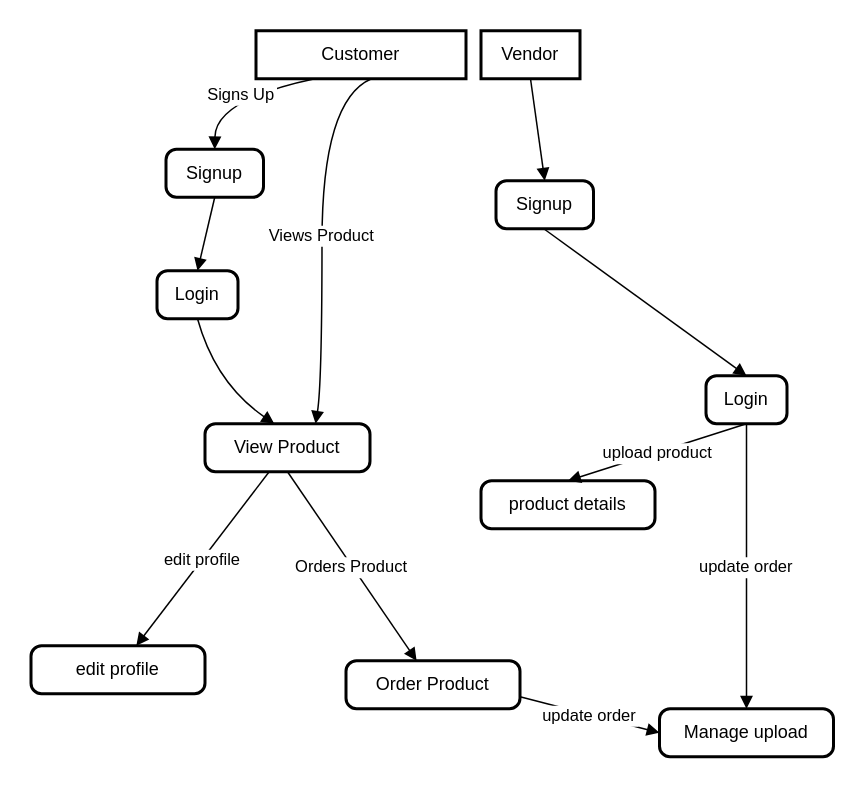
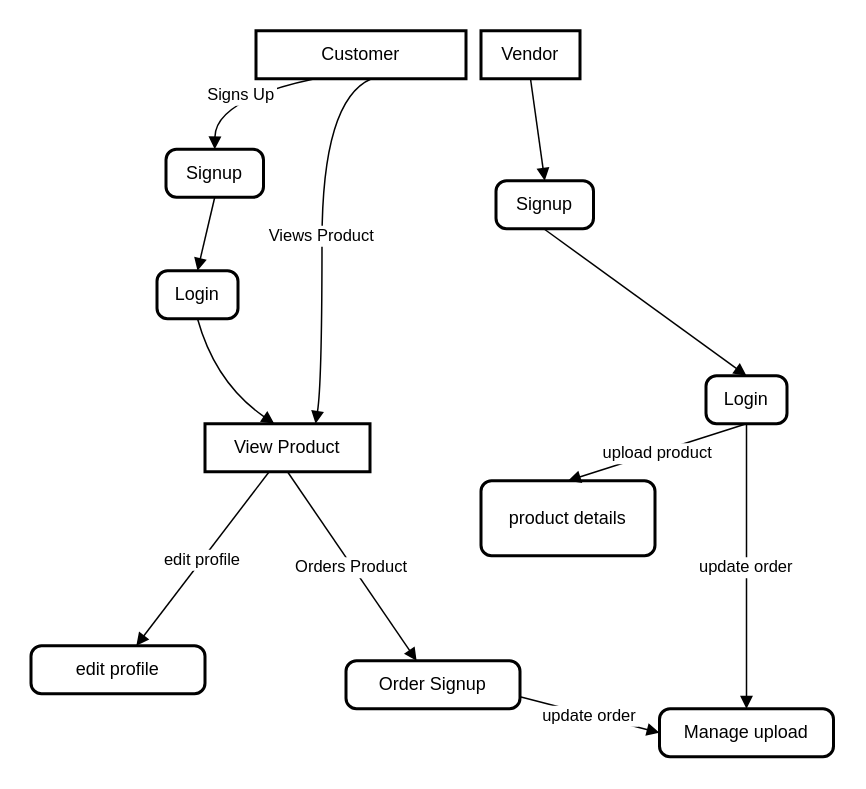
- <mxCell id="5" value="View Product" style="rounded=1;absoluteArcSize=1;arcSize=14;whiteSpace=wrap;strokeWidth=2;" parent="1" vertex="1"><mxGeometry x="136" y="282" width="110" height="32" as="geometry" /></mxCell>
+ <mxCell id="5" value="View Product" style="absoluteArcSize=1;arcSize=14;whiteSpace=wrap;strokeWidth=2;rounded=0;" parent="1" vertex="1"><mxGeometry x="136" y="282" width="110" height="32" as="geometry" /></mxCell>
- <mxCell id="18" value="product details" style="rounded=1;absoluteArcSize=1;arcSize=14;whiteSpace=wrap;strokeWidth=2;" vertex="1" parent="1"><mxGeometry x="320" y="320" width="116" height="32" as="geometry" /></mxCell>
+ <mxCell id="18" value="product details" style="rounded=1;absoluteArcSize=1;arcSize=14;whiteSpace=wrap;strokeWidth=2;" vertex="1" parent="1"><mxGeometry x="320" y="320" width="116" height="50" as="geometry" /></mxCell>
- <mxCell id="6" value="Order Product" style="rounded=1;absoluteArcSize=1;arcSize=14;whiteSpace=wrap;strokeWidth=2;" parent="1" vertex="1"><mxGeometry x="230" y="440" width="116" height="32" as="geometry" /></mxCell>
+ <mxCell id="6" value="Order Signup" style="rounded=1;absoluteArcSize=1;arcSize=14;whiteSpace=wrap;strokeWidth=2;" parent="1" vertex="1"><mxGeometry x="230" y="440" width="116" height="32" as="geometry" /></mxCell>
